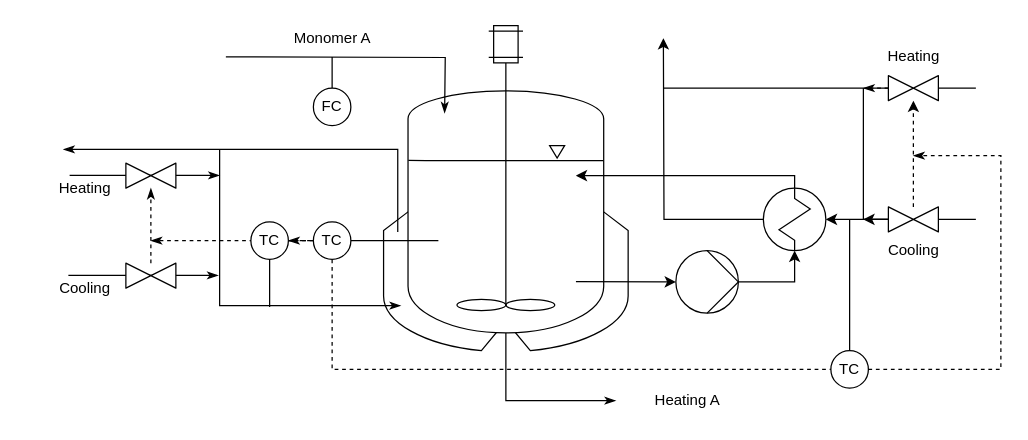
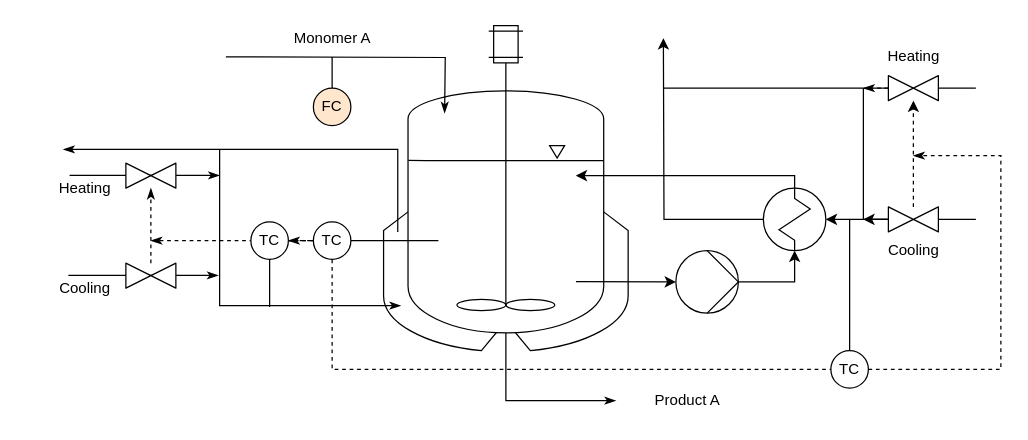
- <mxCell id="39" value="FC" style="ellipse;whiteSpace=wrap;html=1;" vertex="1" parent="1"><mxGeometry x="250" y="70" width="30" height="30" as="geometry" /></mxCell>
+ <mxCell id="39" value="FC" style="ellipse;whiteSpace=wrap;html=1;fillColor=#ffe6cc;" vertex="1" parent="1"><mxGeometry x="250" y="70" width="30" height="30" as="geometry" /></mxCell>
- <mxCell id="44" value="Heating A" style="text;html=1;strokeColor=none;fillColor=none;align=center;verticalAlign=middle;whiteSpace=wrap;rounded=0;" vertex="1" parent="1"><mxGeometry x="502" y="310" width="95" height="20" as="geometry" /></mxCell>
+ <mxCell id="44" value="Product A" style="text;html=1;strokeColor=none;fillColor=none;align=center;verticalAlign=middle;whiteSpace=wrap;rounded=0;" vertex="1" parent="1"><mxGeometry x="502" y="310" width="95" height="20" as="geometry" /></mxCell>
